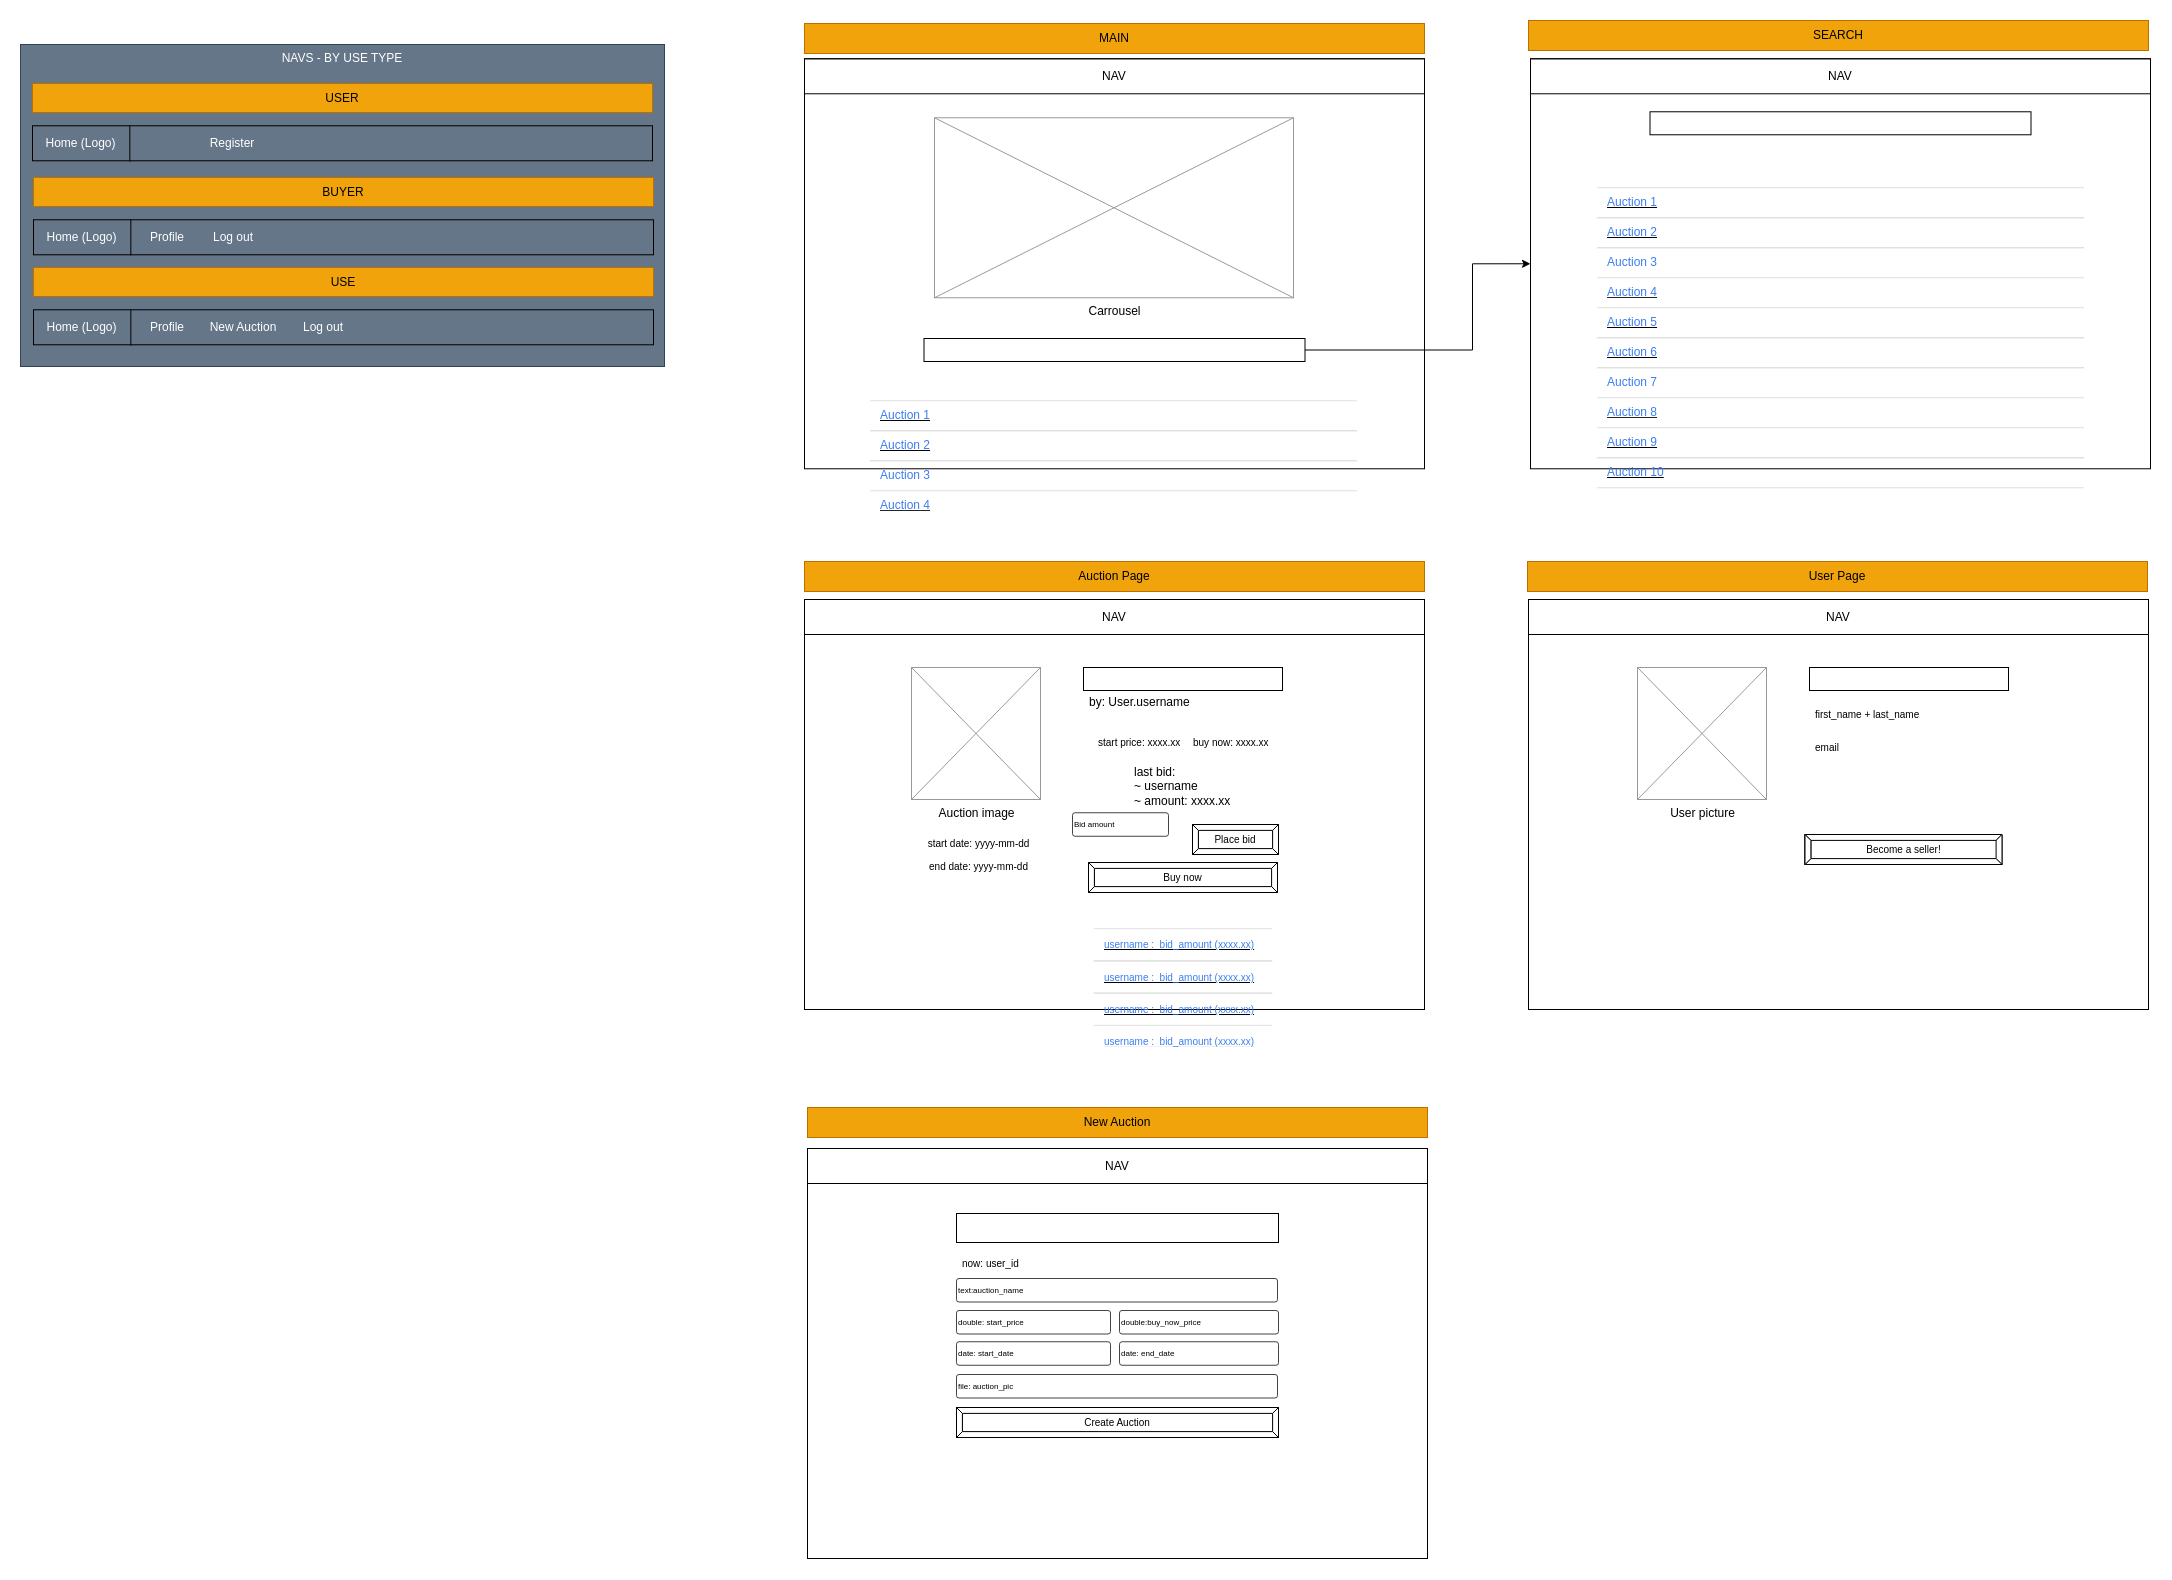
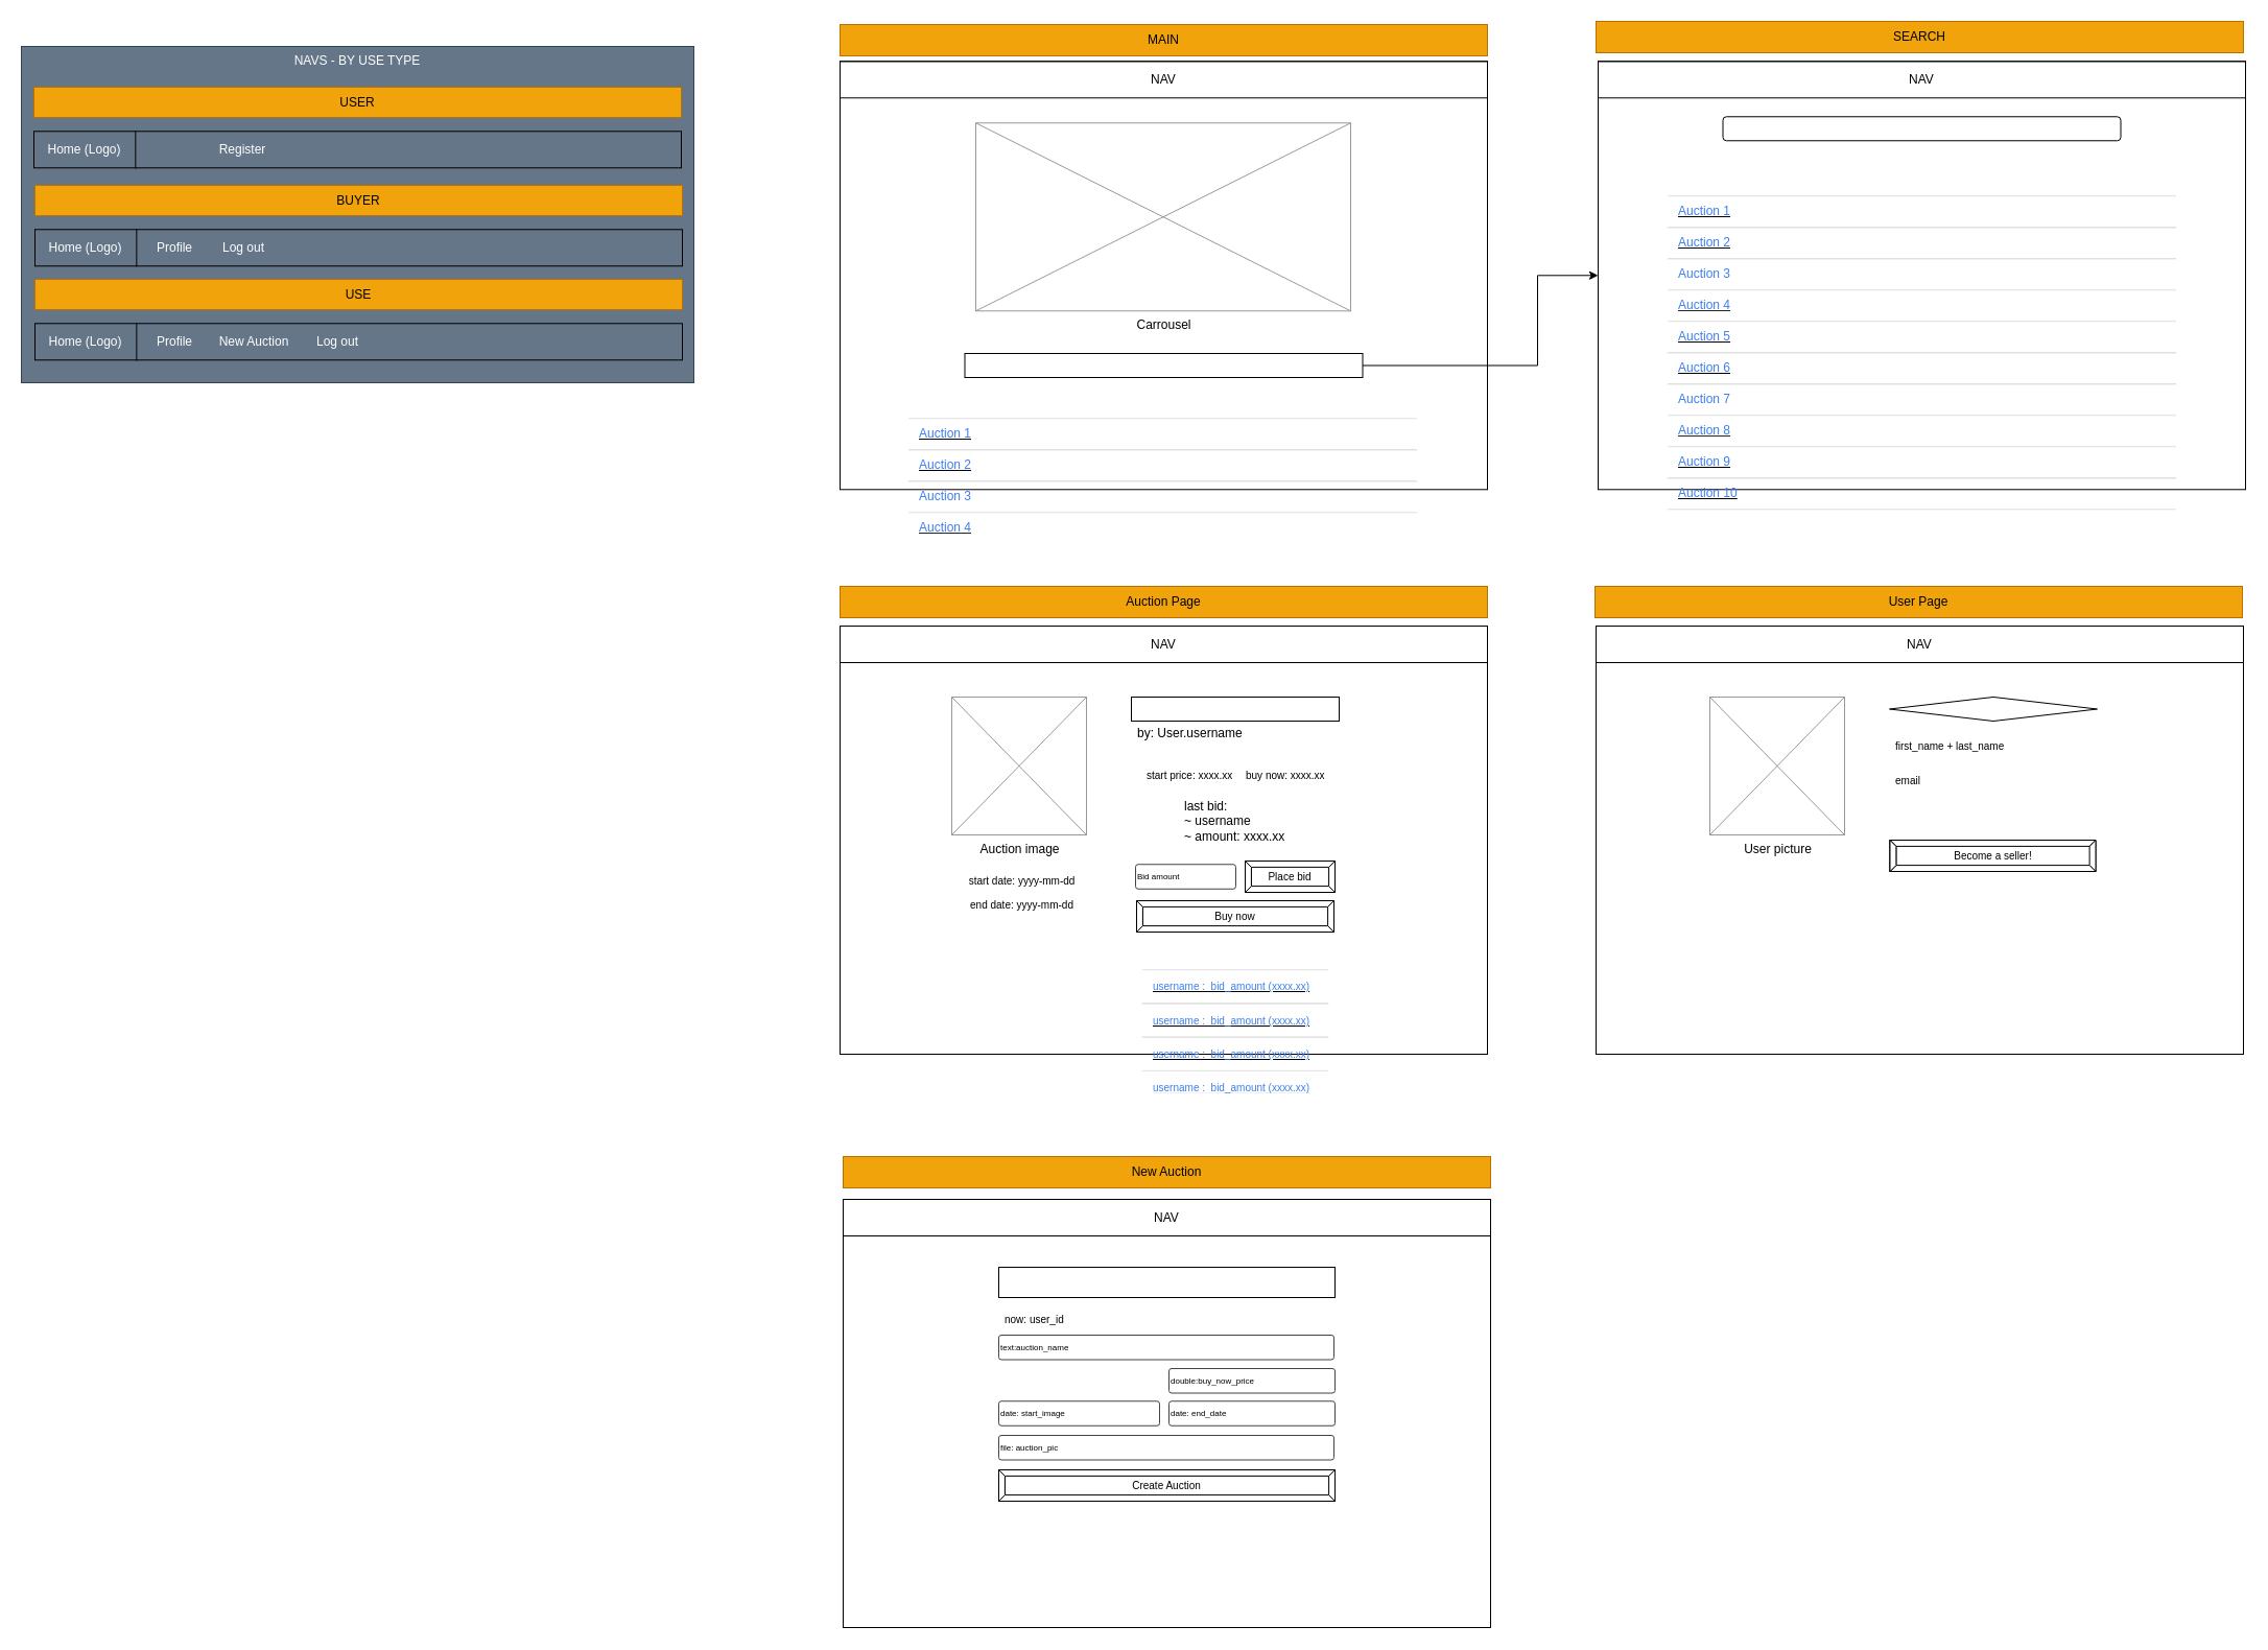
- <mxCell id="21" value="Search Bar &amp;lt;fill with search text&amp;gt;" style="rounded=0;whiteSpace=wrap;html=1;labelBackgroundColor=none;fontColor=#ffffff;fillColor=none;" vertex="1" parent="13"><mxGeometry x="119.5" y="53" width="381" height="23" as="geometry" /></mxCell>
+ <mxCell id="21" value="Search Bar &amp;lt;fill with search text&amp;gt;" style="whiteSpace=wrap;html=1;labelBackgroundColor=none;fontColor=#ffffff;fillColor=none;rounded=1;" vertex="1" parent="13"><mxGeometry x="119.5" y="53" width="381" height="23" as="geometry" /></mxCell>
- <mxCell id="71" value="Username" style="rounded=0;whiteSpace=wrap;html=1;labelBackgroundColor=none;fontColor=#ffffff;fillColor=none;container=0;" vertex="1" parent="67"><mxGeometry x="281" y="68" width="199" height="23" as="geometry" /></mxCell>
+ <mxCell id="71" value="Username" style="rhombus;whiteSpace=wrap;html=1;labelBackgroundColor=none;fontColor=#ffffff;fillColor=none;container=0;" vertex="1" parent="67"><mxGeometry x="281" y="68" width="199" height="23" as="geometry" /></mxCell>
- <mxCell id="86" value="Bid amount" style="strokeWidth=1;html=1;shadow=0;dashed=0;shape=mxgraph.ios.iTextInput;strokeColor=#444444;buttonText=;fontSize=8;whiteSpace=wrap;align=left;labelBackgroundColor=none;fontColor=default;fillColor=default;container=0;" vertex="1" parent="75"><mxGeometry x="268" y="213.25" width="96" height="23.5" as="geometry" /></mxCell>
+ <mxCell id="86" value="Bid amount" style="strokeWidth=1;html=1;shadow=0;dashed=0;shape=mxgraph.ios.iTextInput;strokeColor=#444444;buttonText=;fontSize=8;whiteSpace=wrap;align=left;labelBackgroundColor=none;fontColor=default;fillColor=default;container=0;" vertex="1" parent="75"><mxGeometry x="283" y="228.25" width="96" height="23.5" as="geometry" /></mxCell>
- <mxCell id="72" value="Become a seller!" style="labelPosition=center;verticalLabelPosition=middle;align=center;html=1;shape=mxgraph.basic.button;dx=5.9;whiteSpace=wrap;labelBackgroundColor=none;fontSize=10;fontColor=default;fillColor=default;container=0;" vertex="1" parent="67"><mxGeometry x="276.5" y="235" width="197" height="30" as="geometry" /></mxCell>
+ <mxCell id="72" value="Become a seller!" style="labelPosition=center;verticalLabelPosition=middle;align=center;html=1;shape=mxgraph.basic.button;dx=5.9;whiteSpace=wrap;labelBackgroundColor=none;fontSize=10;fontColor=default;fillColor=default;container=0;" vertex="1" parent="67"><mxGeometry x="281.5" y="205" width="197" height="30" as="geometry" /></mxCell>
- <mxCell id="61" value="double: start_price" style="strokeWidth=1;html=1;shadow=0;dashed=0;shape=mxgraph.ios.iTextInput;strokeColor=#444444;buttonText=;fontSize=8;whiteSpace=wrap;align=left;labelBackgroundColor=none;fontColor=default;fillColor=default;container=0;" vertex="1" parent="55"><mxGeometry x="149" y="162" width="154" height="23.5" as="geometry" /></mxCell>
- <mxCell id="63" value="date: start_date&lt;span style=&quot;white-space: pre;&quot;&gt;&#09;&lt;/span&gt;" style="strokeWidth=1;html=1;shadow=0;dashed=0;shape=mxgraph.ios.iTextInput;strokeColor=#444444;buttonText=;fontSize=8;whiteSpace=wrap;align=left;labelBackgroundColor=none;fontColor=default;fillColor=default;container=0;" vertex="1" parent="55"><mxGeometry x="149" y="193.25" width="154" height="23.5" as="geometry" /></mxCell>
+ <mxCell id="63" value="date: start_image&lt;span style=&quot;white-space: pre;&quot;&gt;&#09;&lt;/span&gt;" style="strokeWidth=1;html=1;shadow=0;dashed=0;shape=mxgraph.ios.iTextInput;strokeColor=#444444;buttonText=;fontSize=8;whiteSpace=wrap;align=left;labelBackgroundColor=none;fontColor=default;fillColor=default;container=0;" vertex="1" parent="55"><mxGeometry x="149" y="193.25" width="154" height="23.5" as="geometry" /></mxCell>
